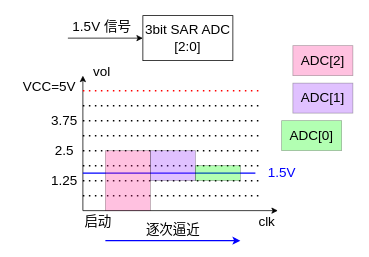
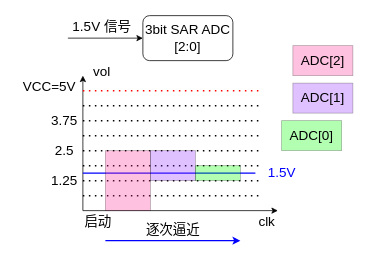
- <mxCell id="2" value="3bit SAR ADC&lt;br&gt;[2:0]" style="rounded=0;whiteSpace=wrap;html=1;fontSize=18;" vertex="1" parent="1"><mxGeometry x="190" y="20" width="120" height="60" as="geometry" /></mxCell>
+ <mxCell id="2" value="3bit SAR ADC&lt;br&gt;[2:0]" style="whiteSpace=wrap;html=1;fontSize=18;rounded=1;" vertex="1" parent="1"><mxGeometry x="190" y="20" width="120" height="60" as="geometry" /></mxCell>
